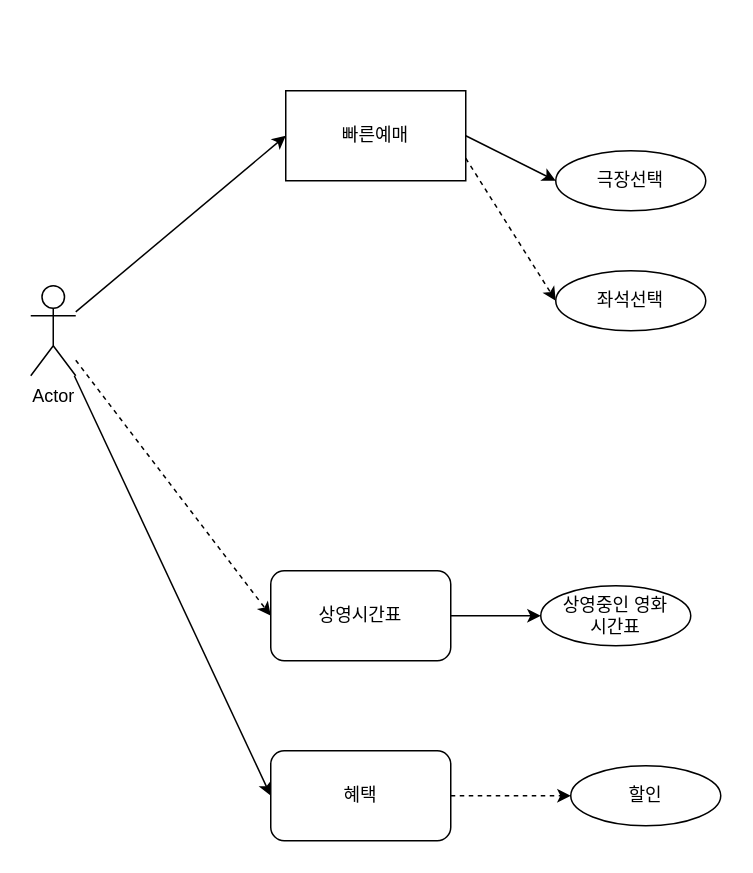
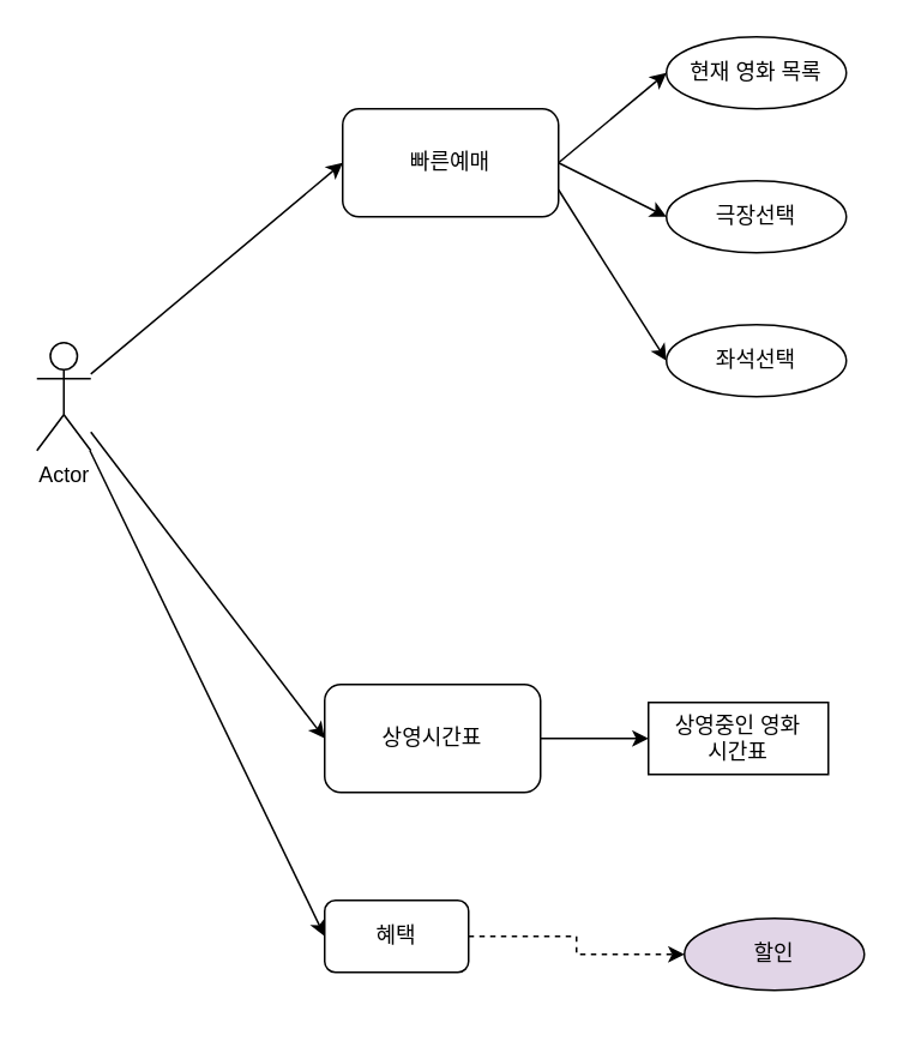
+ <mxCell id="14" value="현재 영화 목록" style="ellipse;whiteSpace=wrap;html=1;align=center;" vertex="1" parent="1"><mxGeometry x="370" y="20" width="100" height="40" as="geometry" /></mxCell>
+ <mxCell id="6" style="rounded=0;orthogonalLoop=1;jettySize=auto;html=1;entryX=0;entryY=0.5;entryDx=0;entryDy=0;exitX=1;exitY=0.5;exitDx=0;exitDy=0;" edge="1" parent="1" source="9" target="14"><mxGeometry relative="1" as="geometry"><mxPoint x="360" y="40" as="targetPoint" /></mxGeometry></mxCell>
- <mxCell id="9" value="빠른예매" style="whiteSpace=wrap;html=1;rounded=0;" vertex="1" parent="1"><mxGeometry x="190" y="60" width="120" height="60" as="geometry" /></mxCell>
+ <mxCell id="9" value="빠른예매" style="rounded=1;whiteSpace=wrap;html=1;" vertex="1" parent="1"><mxGeometry x="190" y="60" width="120" height="60" as="geometry" /></mxCell>
- <mxCell id="8" style="rounded=0;orthogonalLoop=1;jettySize=auto;html=1;entryX=0;entryY=0.5;entryDx=0;entryDy=0;exitX=1;exitY=0.75;exitDx=0;exitDy=0;dashed=1;" edge="1" parent="1" source="9" target="16"><mxGeometry relative="1" as="geometry" /></mxCell>
+ <mxCell id="8" style="rounded=0;orthogonalLoop=1;jettySize=auto;html=1;entryX=0;entryY=0.5;entryDx=0;entryDy=0;exitX=1;exitY=0.75;exitDx=0;exitDy=0;" edge="1" parent="1" source="9" target="16"><mxGeometry relative="1" as="geometry" /></mxCell>
- <mxCell id="2" style="rounded=0;orthogonalLoop=1;jettySize=auto;html=1;entryX=0;entryY=0.5;entryDx=0;entryDy=0;dashed=1;" edge="1" parent="1" source="5" target="11"><mxGeometry relative="1" as="geometry" /></mxCell>
+ <mxCell id="2" style="rounded=0;orthogonalLoop=1;jettySize=auto;html=1;entryX=0;entryY=0.5;entryDx=0;entryDy=0;" edge="1" parent="1" source="5" target="11"><mxGeometry relative="1" as="geometry" /></mxCell>
- <mxCell id="18" value="상영중인 영화 &lt;br&gt;시간표" style="ellipse;whiteSpace=wrap;html=1;align=center;" vertex="1" parent="1"><mxGeometry x="360" y="390" width="100" height="40" as="geometry" /></mxCell>
+ <mxCell id="18" value="상영중인 영화 &lt;br&gt;시간표" style="whiteSpace=wrap;html=1;align=center;rounded=0;" vertex="1" parent="1"><mxGeometry x="360" y="390" width="100" height="40" as="geometry" /></mxCell>
- <mxCell id="13" value="혜택" style="rounded=1;whiteSpace=wrap;html=1;" vertex="1" parent="1"><mxGeometry x="180" y="500" width="120" height="60" as="geometry" /></mxCell>
+ <mxCell id="13" value="혜택" style="rounded=1;whiteSpace=wrap;html=1;" vertex="1" parent="1"><mxGeometry x="180" y="500" width="80" height="40" as="geometry" /></mxCell>
- <mxCell id="17" value="할인" style="ellipse;whiteSpace=wrap;html=1;align=center;" vertex="1" parent="1"><mxGeometry x="380" y="510" width="100" height="40" as="geometry" /></mxCell>
+ <mxCell id="17" value="할인" style="ellipse;whiteSpace=wrap;html=1;align=center;fillColor=#e1d5e7;" vertex="1" parent="1"><mxGeometry x="380" y="510" width="100" height="40" as="geometry" /></mxCell>
